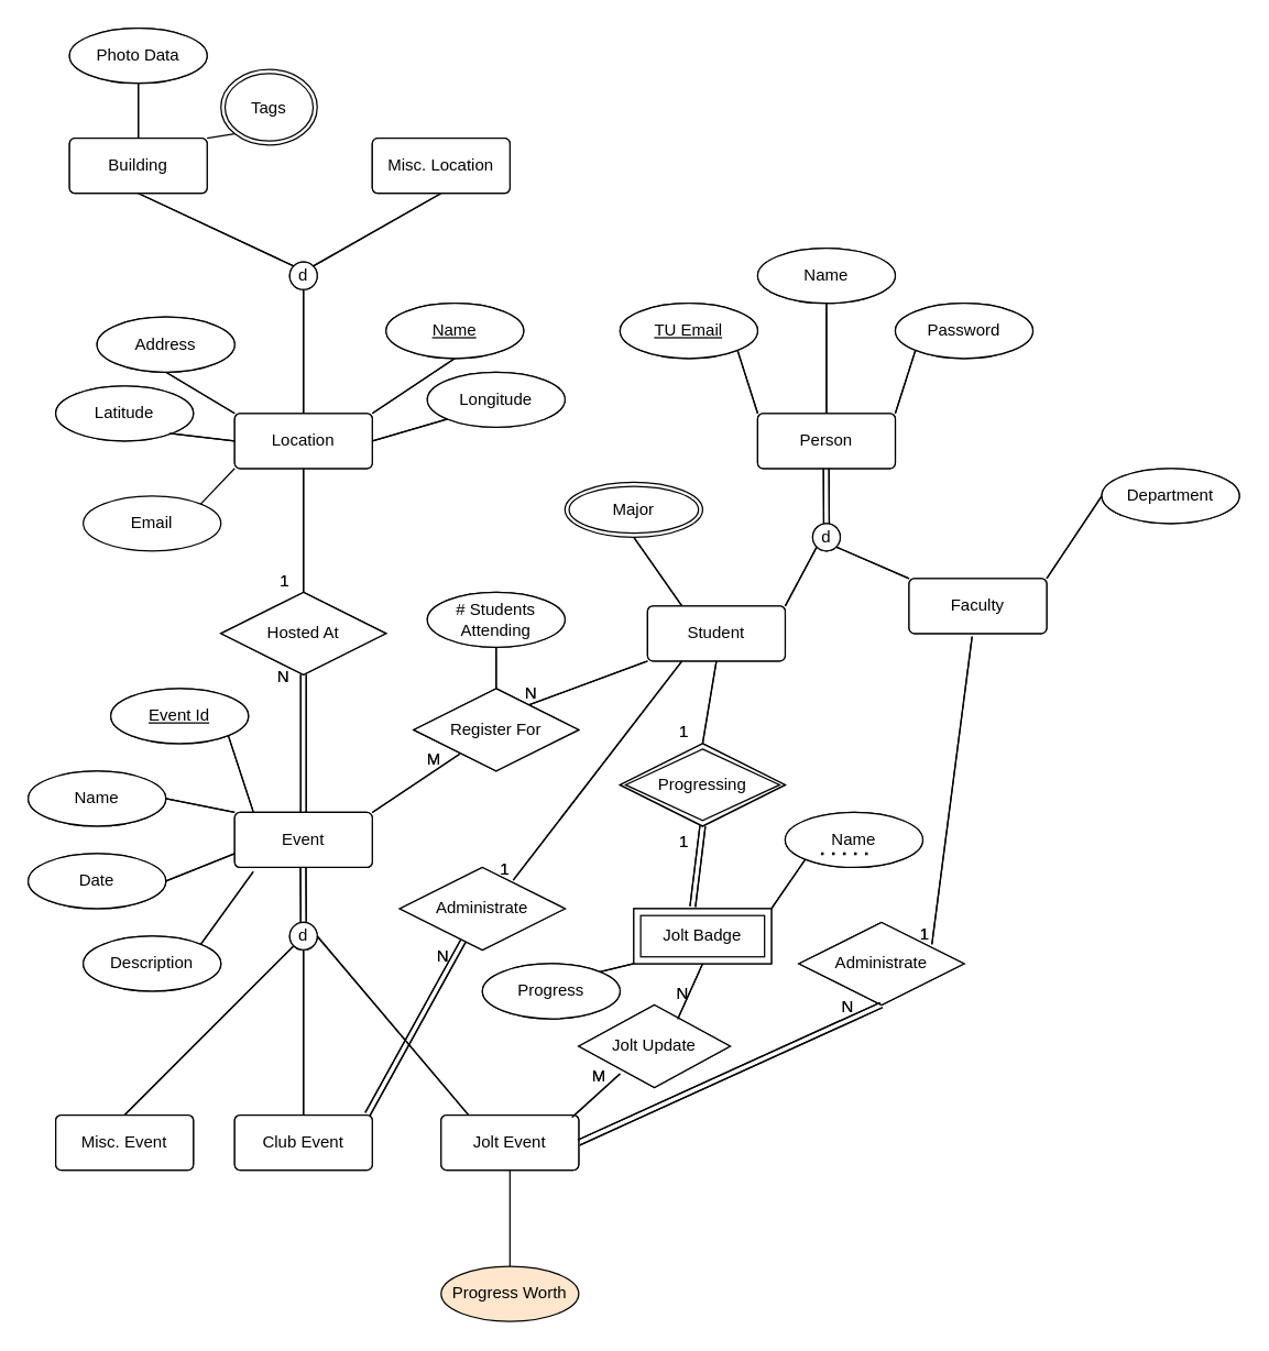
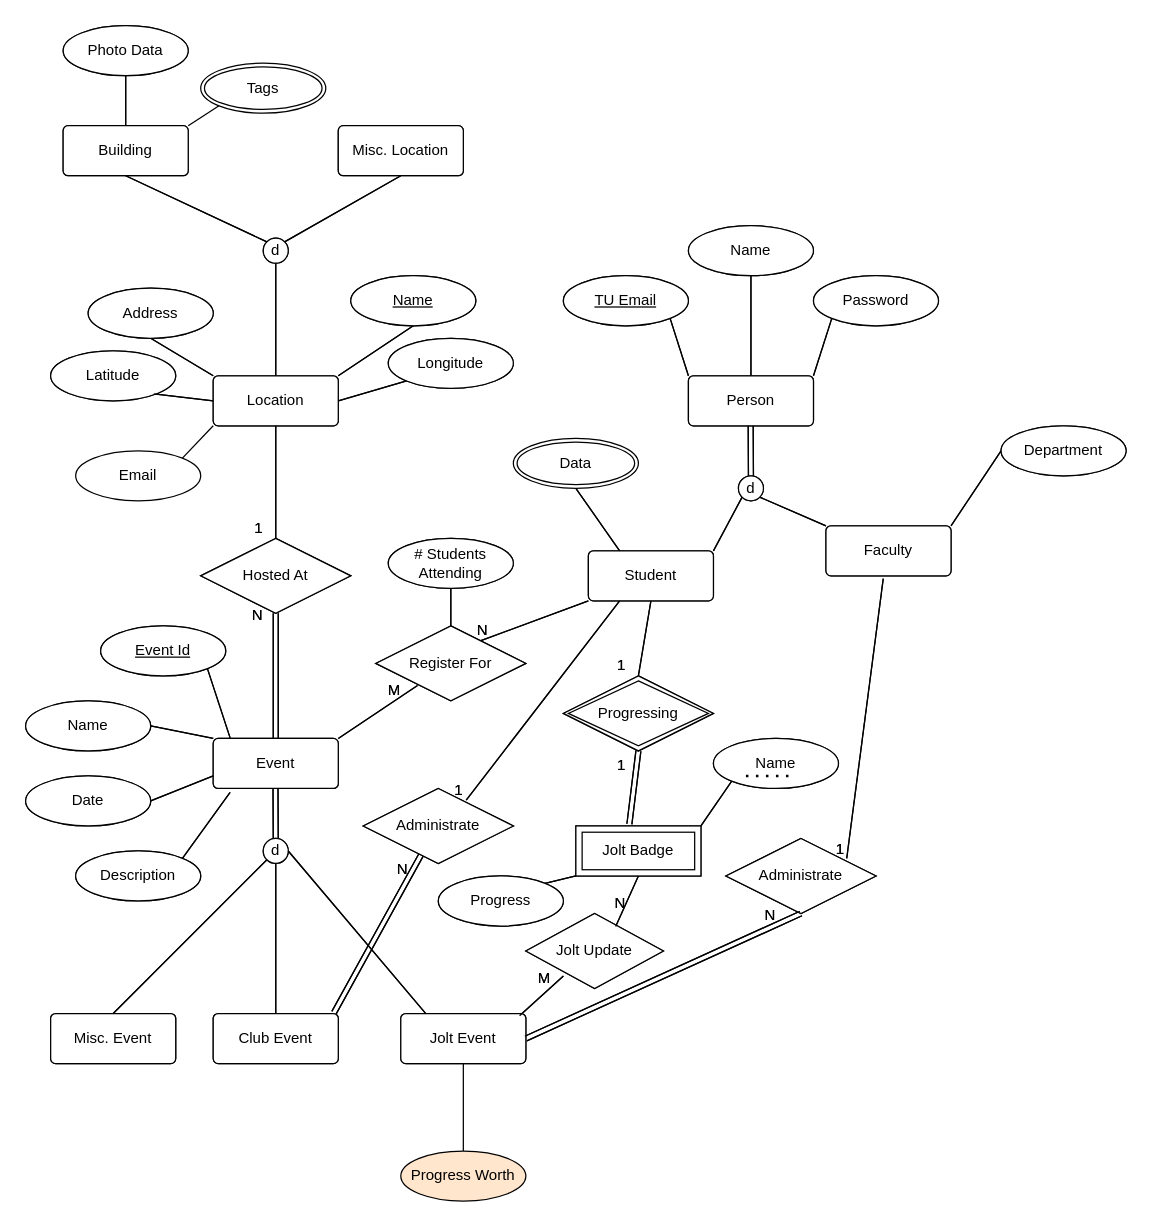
- <mxCell id="187" value="Tags" style="ellipse;shape=doubleEllipse;margin=3;whiteSpace=wrap;html=1;align=center;" vertex="1" parent="1"><mxGeometry x="160" y="50" width="70" height="55" as="geometry" /></mxCell>
+ <mxCell id="187" value="Tags" style="ellipse;shape=doubleEllipse;margin=3;whiteSpace=wrap;html=1;align=center;" vertex="1" parent="1"><mxGeometry x="160" y="50" width="100" height="40" as="geometry" /></mxCell>
- <mxCell id="186" value="Major" style="ellipse;shape=doubleEllipse;margin=3;whiteSpace=wrap;html=1;align=center;" vertex="1" parent="1"><mxGeometry x="410" y="350" width="100" height="40" as="geometry" /></mxCell>
+ <mxCell id="186" value="Data" style="ellipse;shape=doubleEllipse;margin=3;whiteSpace=wrap;html=1;align=center;" vertex="1" parent="1"><mxGeometry x="410" y="350" width="100" height="40" as="geometry" /></mxCell>
